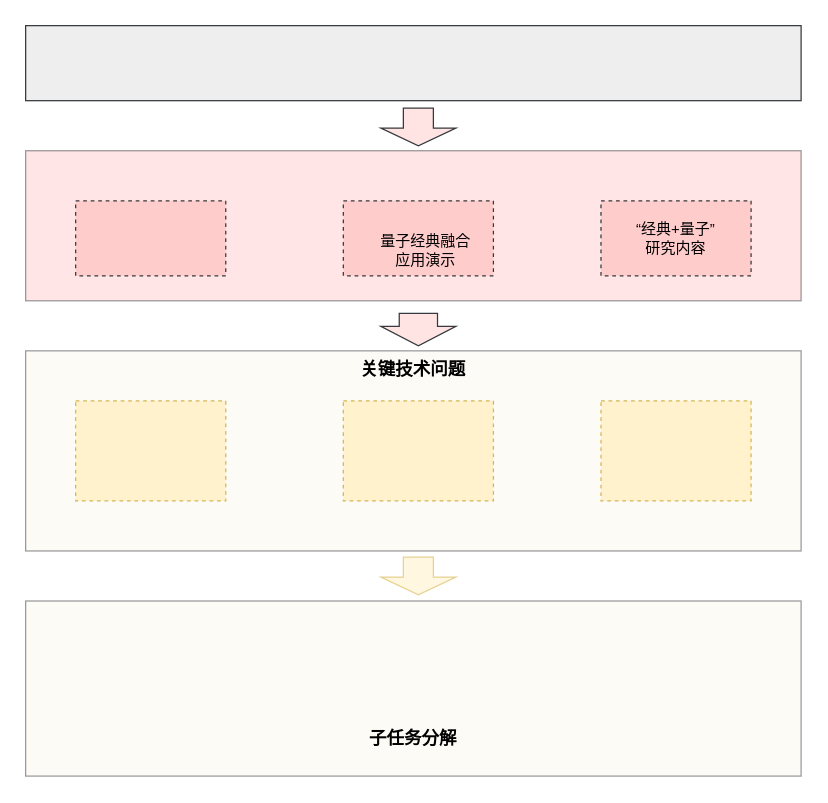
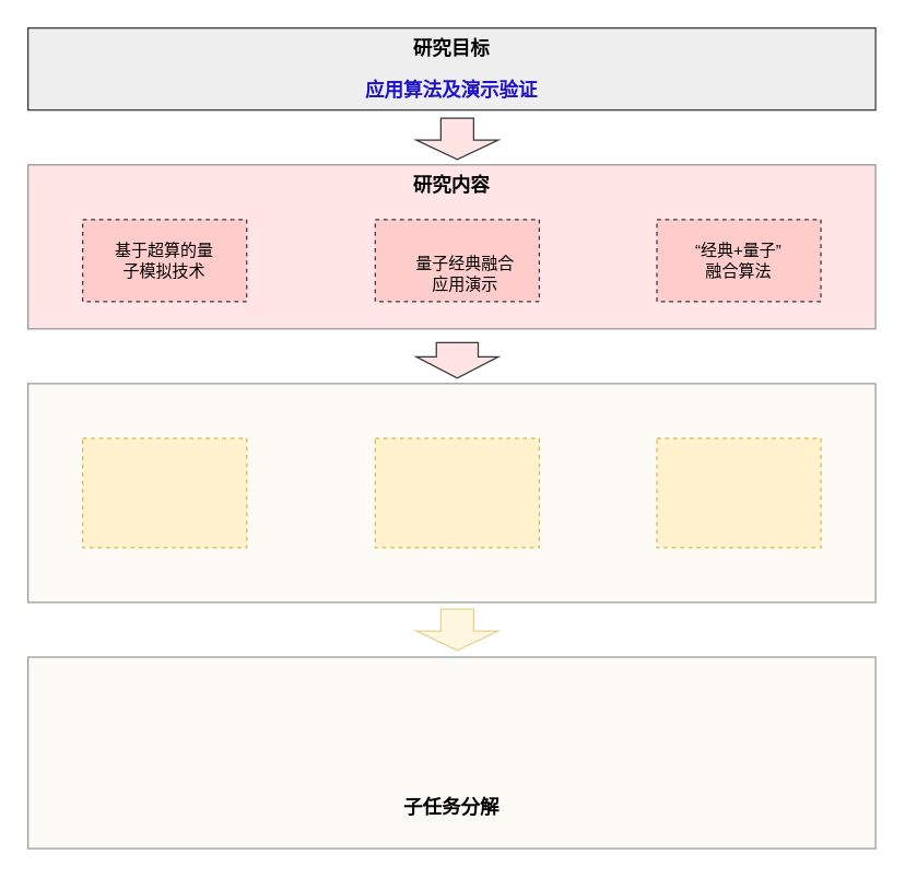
+ <mxCell id="3" value="&lt;b&gt;&lt;font style=&quot;font-size: 14px;&quot;&gt;研究目标&lt;/font&gt;&lt;/b&gt;" style="text;html=1;align=center;verticalAlign=middle;whiteSpace=wrap;rounded=0;" vertex="1" parent="1"><mxGeometry x="300" y="20" width="60" height="30" as="geometry" /></mxCell>
+ <mxCell id="4" value="&lt;span style=&quot;font-size: 14px;&quot;&gt;&lt;b&gt;&lt;font color=&quot;#1e12cb&quot;&gt;应用算法及演示验证&lt;/font&gt;&lt;/b&gt;&lt;/span&gt;" style="text;html=1;align=center;verticalAlign=middle;whiteSpace=wrap;rounded=0;" vertex="1" parent="1"><mxGeometry x="125" y="50" width="410" height="30" as="geometry" /></mxCell>
+ <mxCell id="6" value="&lt;span style=&quot;font-size: 14px;&quot;&gt;&lt;b&gt;研究内容&lt;/b&gt;&lt;/span&gt;" style="text;html=1;align=center;verticalAlign=middle;whiteSpace=wrap;rounded=0;" vertex="1" parent="1"><mxGeometry x="300" y="120" width="60" height="30" as="geometry" /></mxCell>
+ <mxCell id="11" value="基于超算的量子模拟技术" style="text;html=1;align=center;verticalAlign=middle;whiteSpace=wrap;rounded=0;" vertex="1" parent="1"><mxGeometry x="80" y="175" width="80" height="30" as="geometry" /></mxCell>
- <mxCell id="13" value="“经典+量子” 研究内容" style="text;html=1;align=center;verticalAlign=middle;whiteSpace=wrap;rounded=0;" vertex="1" parent="1"><mxGeometry x="500" y="175" width="80" height="30" as="geometry" /></mxCell>
+ <mxCell id="13" value="“经典+量子” 融合算法" style="text;html=1;align=center;verticalAlign=middle;whiteSpace=wrap;rounded=0;" vertex="1" parent="1"><mxGeometry x="500" y="175" width="80" height="30" as="geometry" /></mxCell>
- <mxCell id="16" value="&lt;span style=&quot;font-size: 14px;&quot;&gt;&lt;b&gt;关键技术问题&lt;/b&gt;&lt;/span&gt;" style="text;html=1;align=center;verticalAlign=middle;whiteSpace=wrap;rounded=0;" vertex="1" parent="1"><mxGeometry x="285" y="280" width="90" height="30" as="geometry" /></mxCell>
